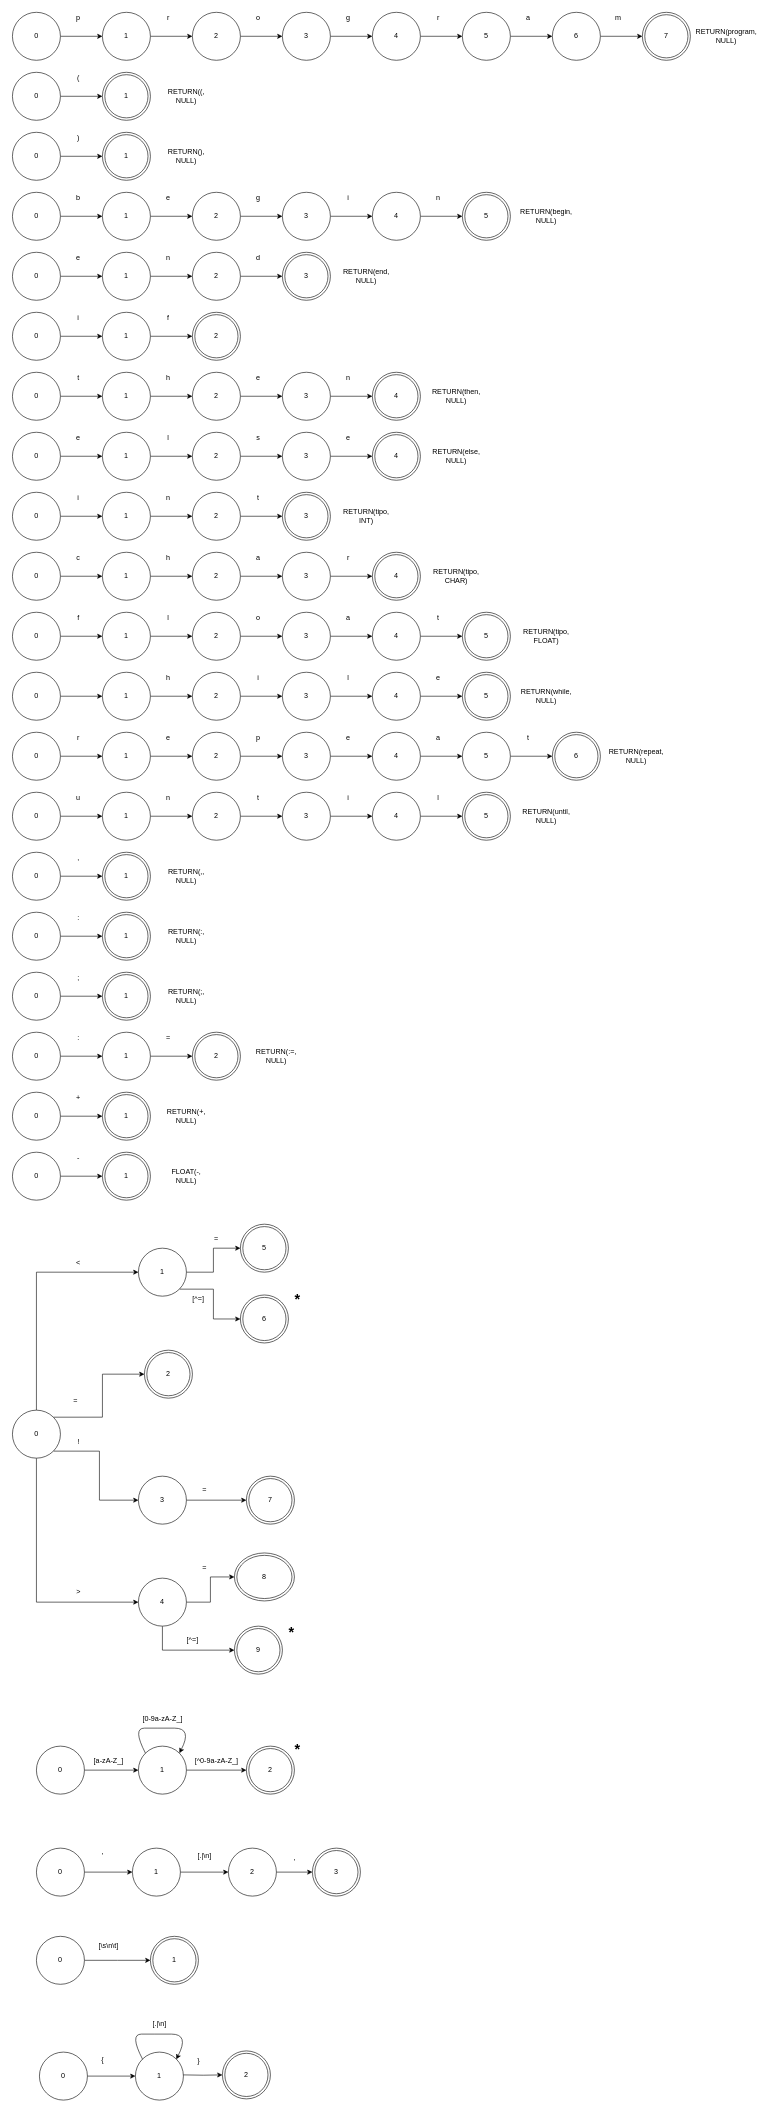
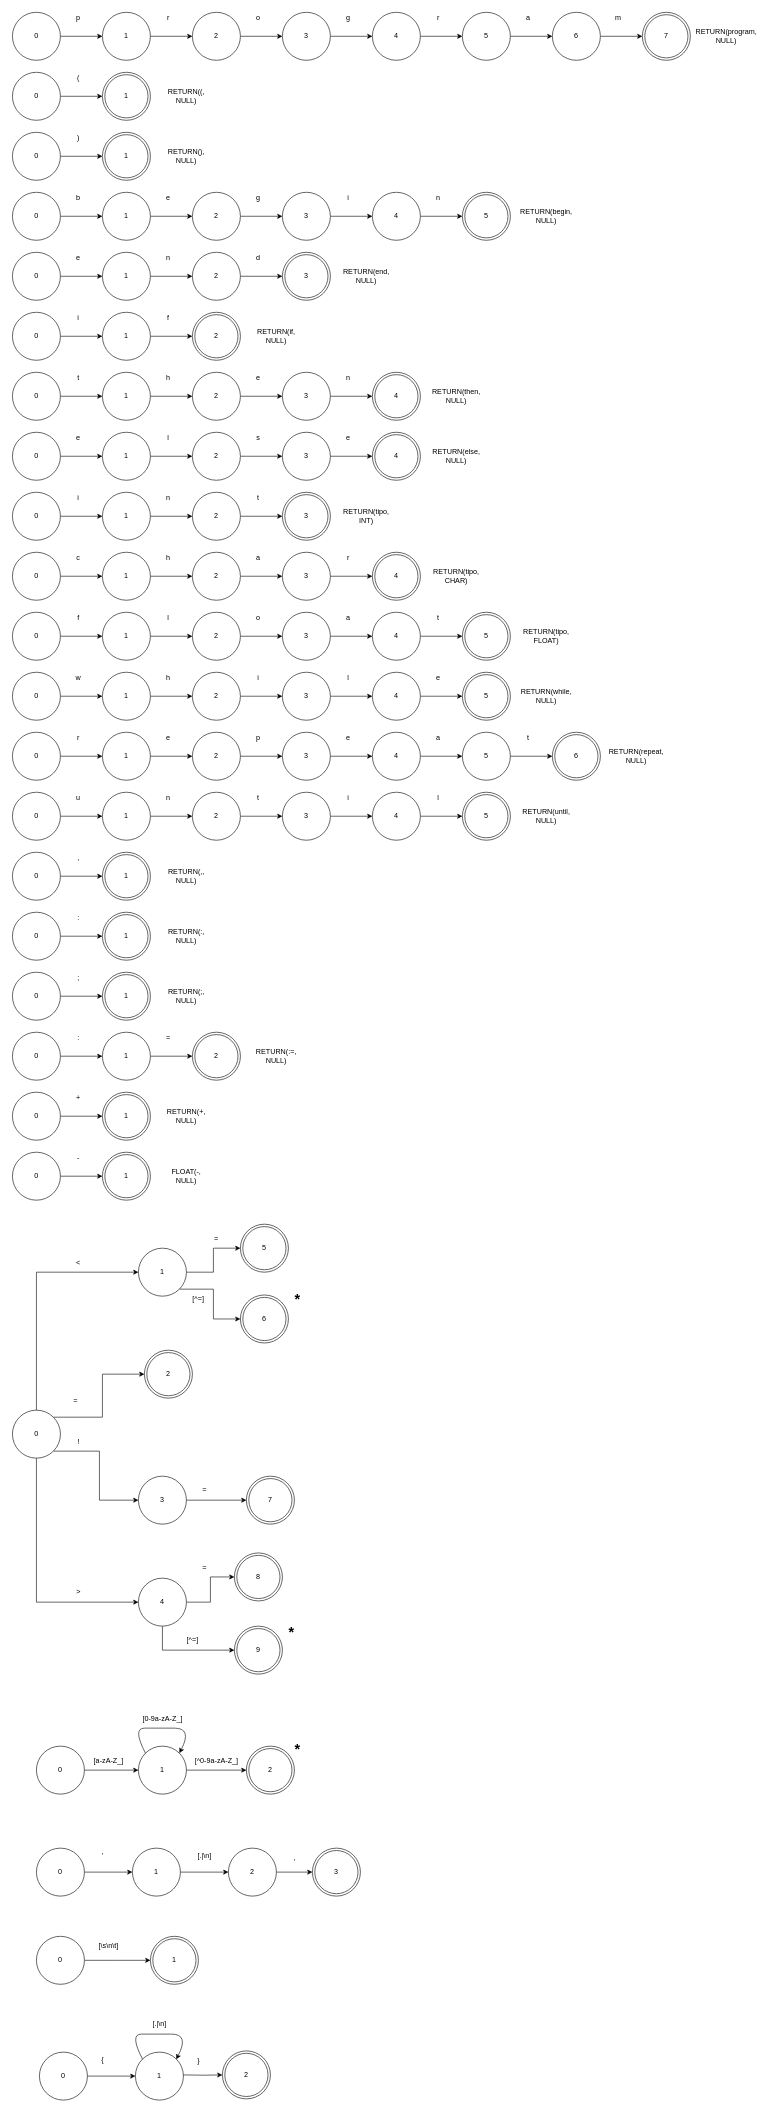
+ <mxCell id="70" value="RETURN(if, NULL)" style="text;html=1;strokeColor=none;fillColor=none;align=center;verticalAlign=middle;whiteSpace=wrap;rounded=0;" parent="1" vertex="1"><mxGeometry x="440" y="550" width="40" height="20" as="geometry" /></mxCell>
+ <mxCell id="143" value="w" style="text;html=1;strokeColor=none;fillColor=none;align=center;verticalAlign=middle;whiteSpace=wrap;rounded=0;" parent="1" vertex="1"><mxGeometry x="110" y="1120" width="40" height="20" as="geometry" /></mxCell>
- <mxCell id="253" value="8" style="ellipse;shape=doubleEllipse;whiteSpace=wrap;html=1;aspect=fixed;" vertex="1" parent="1"><mxGeometry x="390" y="2588" width="100" height="80" as="geometry" /></mxCell>
+ <mxCell id="253" value="8" style="ellipse;shape=doubleEllipse;whiteSpace=wrap;html=1;aspect=fixed;" vertex="1" parent="1"><mxGeometry x="390" y="2588" width="80" height="80" as="geometry" /></mxCell>
